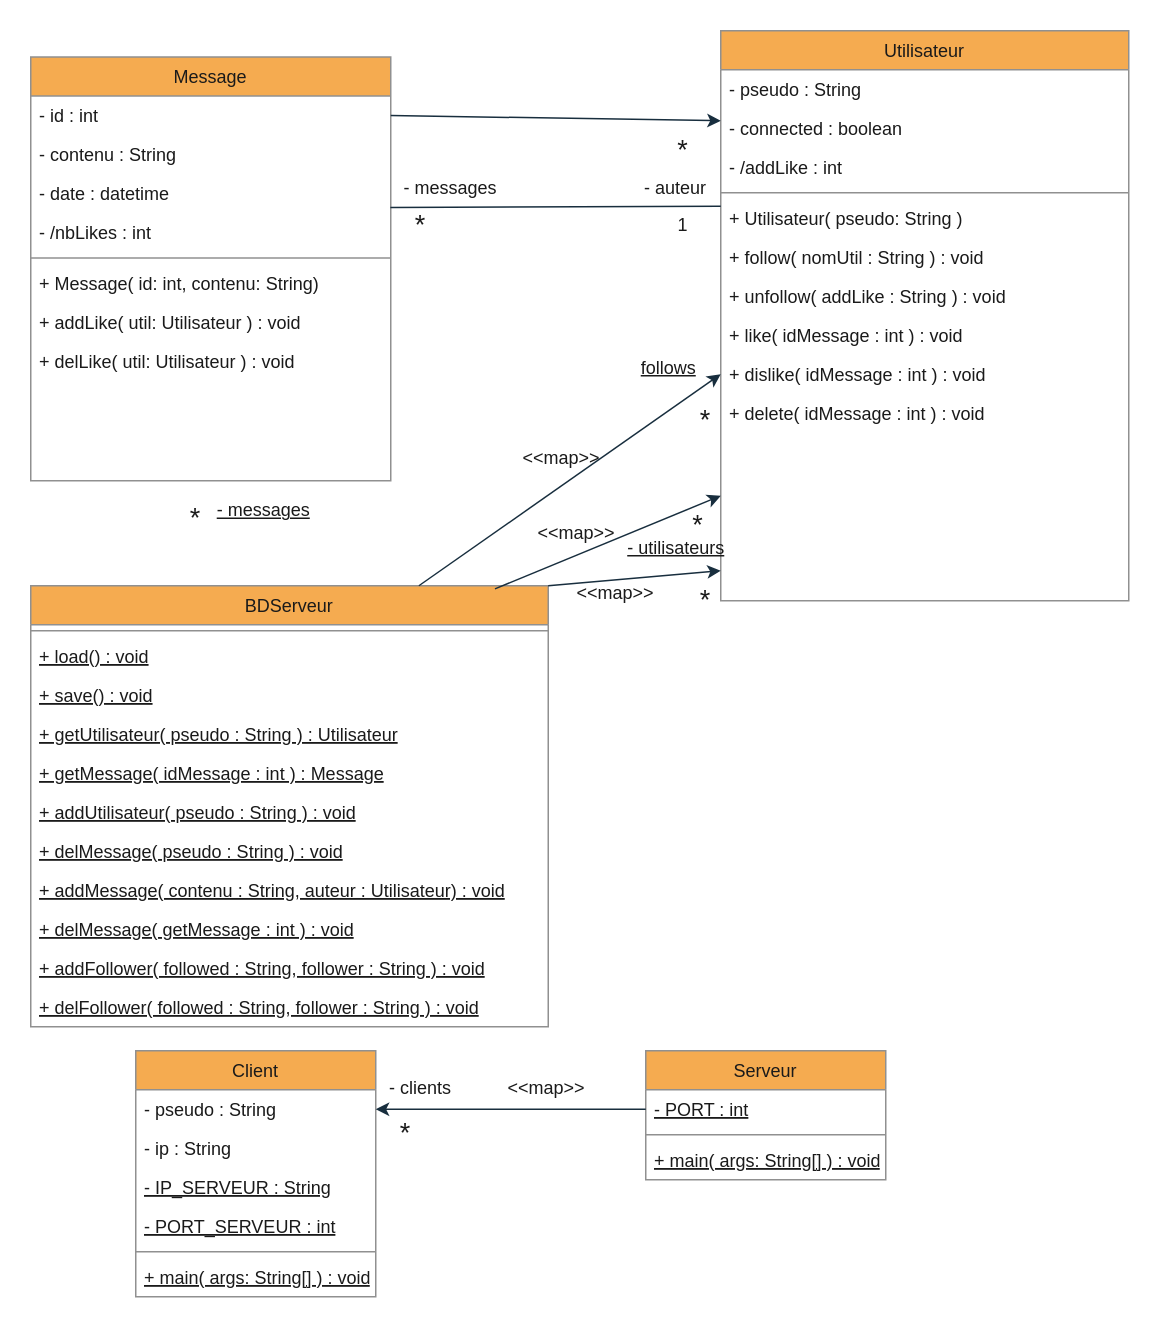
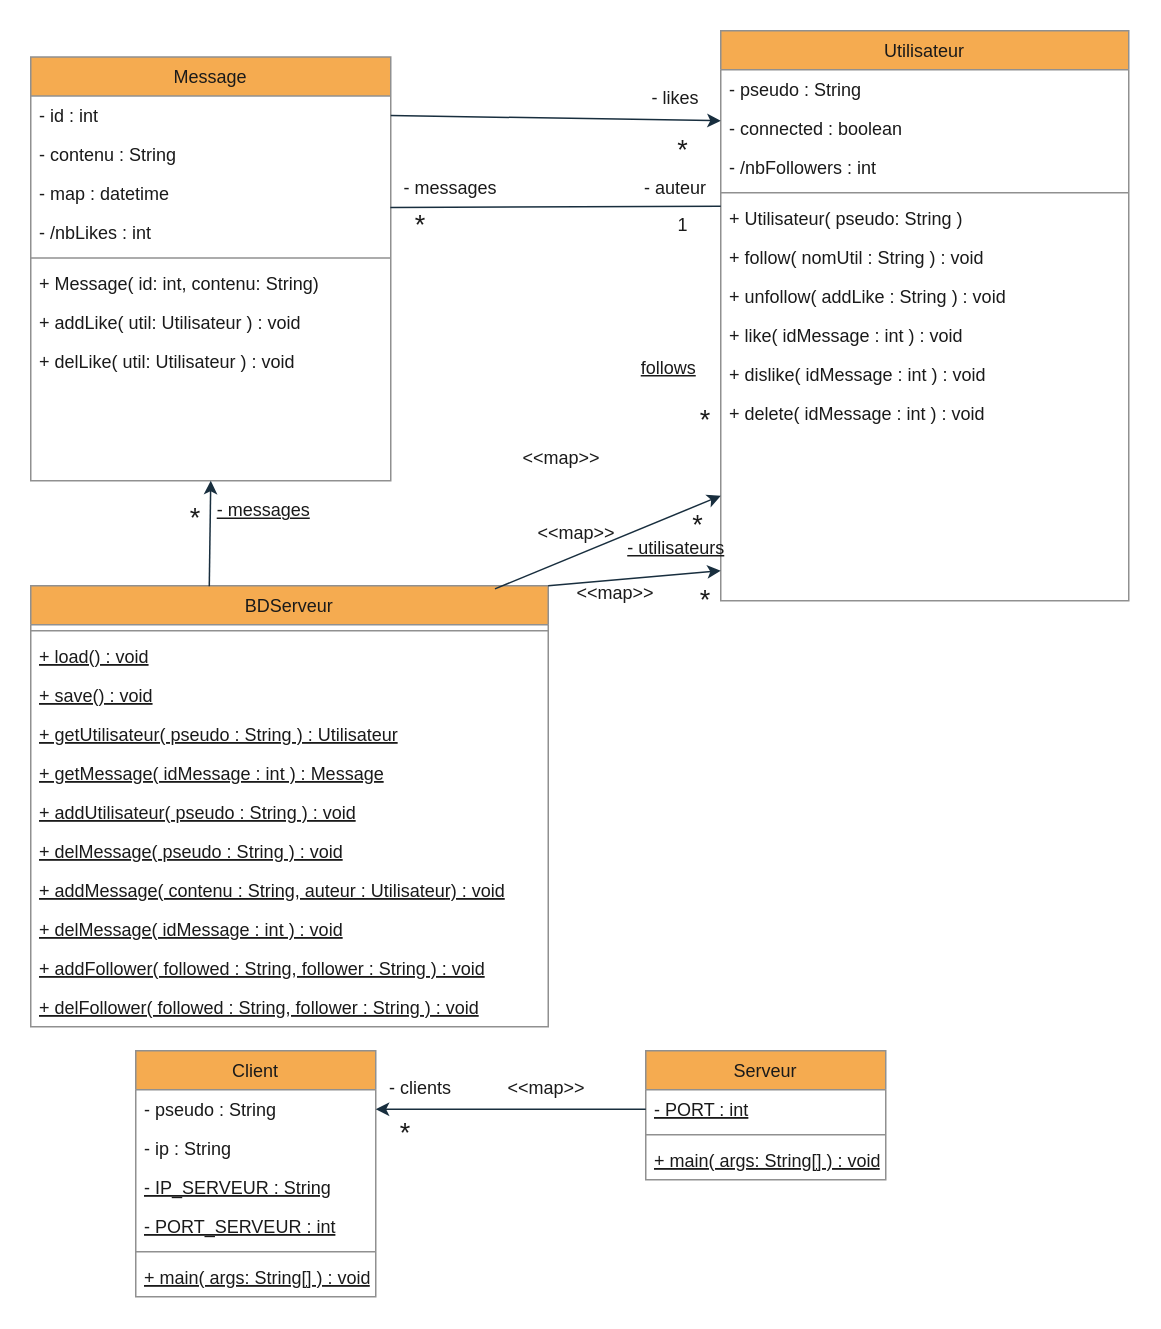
+ <mxCell id="70" value="- likes" style="text;html=1;strokeColor=none;fillColor=none;align=center;verticalAlign=middle;whiteSpace=wrap;rounded=0;labelBackgroundColor=none;fontColor=#1A1A1A;" parent="69" vertex="1"><mxGeometry width="60" height="30" as="geometry" /></mxCell>
- <mxCell id="17" value="- /addLike : int" style="text;align=left;verticalAlign=top;spacingLeft=4;spacingRight=4;overflow=hidden;rotatable=0;points=[[0,0.5],[1,0.5]];portConstraint=eastwest;rounded=0;shadow=0;html=0;labelBackgroundColor=none;fontColor=#1A1A1A;" parent="14" vertex="1"><mxGeometry y="78" width="272" height="26" as="geometry" /></mxCell>
+ <mxCell id="17" value="- /nbFollowers : int" style="text;align=left;verticalAlign=top;spacingLeft=4;spacingRight=4;overflow=hidden;rotatable=0;points=[[0,0.5],[1,0.5]];portConstraint=eastwest;rounded=0;shadow=0;html=0;labelBackgroundColor=none;fontColor=#1A1A1A;" parent="14" vertex="1"><mxGeometry y="78" width="272" height="26" as="geometry" /></mxCell>
- <mxCell id="28" value="- date : datetime" style="text;align=left;verticalAlign=top;spacingLeft=4;spacingRight=4;overflow=hidden;rotatable=0;points=[[0,0.5],[1,0.5]];portConstraint=eastwest;rounded=0;labelBackgroundColor=none;fontColor=#1A1A1A;" parent="25" vertex="1"><mxGeometry y="78" width="240" height="26" as="geometry" /></mxCell>
+ <mxCell id="28" value="- map : datetime" style="text;align=left;verticalAlign=top;spacingLeft=4;spacingRight=4;overflow=hidden;rotatable=0;points=[[0,0.5],[1,0.5]];portConstraint=eastwest;rounded=0;labelBackgroundColor=none;fontColor=#1A1A1A;" parent="25" vertex="1"><mxGeometry y="78" width="240" height="26" as="geometry" /></mxCell>
- <mxCell id="46" value="" style="endArrow=classic;html=1;rounded=0;exitX=0.75;exitY=0;exitDx=0;exitDy=0;entryX=0;entryY=0.5;entryDx=0;entryDy=0;labelBackgroundColor=none;strokeColor=#182E3E;fontColor=default;" edge="1" parent="45" source="2" target="23"><mxGeometry width="50" height="50" relative="1" as="geometry"><mxPoint x="-71" y="171" as="sourcePoint" /><mxPoint x="75" y="110" as="targetPoint" /></mxGeometry></mxCell>
+ <mxCell id="59" value="" style="endArrow=classic;html=1;rounded=0;exitX=0.345;exitY=0.001;exitDx=0;exitDy=0;entryX=0.5;entryY=1;entryDx=0;entryDy=0;exitPerimeter=0;labelBackgroundColor=none;strokeColor=#182E3E;fontColor=default;" parent="58" source="2" target="25" edge="1"><mxGeometry width="50" height="50" relative="1" as="geometry"><mxPoint x="130" y="35" as="sourcePoint" /><mxPoint x="-30" y="35" as="targetPoint" /></mxGeometry></mxCell>
- <mxCell id="11" value="+ delMessage( getMessage : int ) : void" style="text;align=left;verticalAlign=top;spacingLeft=4;spacingRight=4;overflow=hidden;rotatable=0;points=[[0,0.5],[1,0.5]];portConstraint=eastwest;fontStyle=4;rounded=0;labelBackgroundColor=none;fontColor=#1A1A1A;" vertex="1" parent="2"><mxGeometry y="216" width="345" height="26" as="geometry" /></mxCell>
+ <mxCell id="11" value="+ delMessage( idMessage : int ) : void" style="text;align=left;verticalAlign=top;spacingLeft=4;spacingRight=4;overflow=hidden;rotatable=0;points=[[0,0.5],[1,0.5]];portConstraint=eastwest;fontStyle=4;rounded=0;labelBackgroundColor=none;fontColor=#1A1A1A;" vertex="1" parent="2"><mxGeometry y="216" width="345" height="26" as="geometry" /></mxCell>
